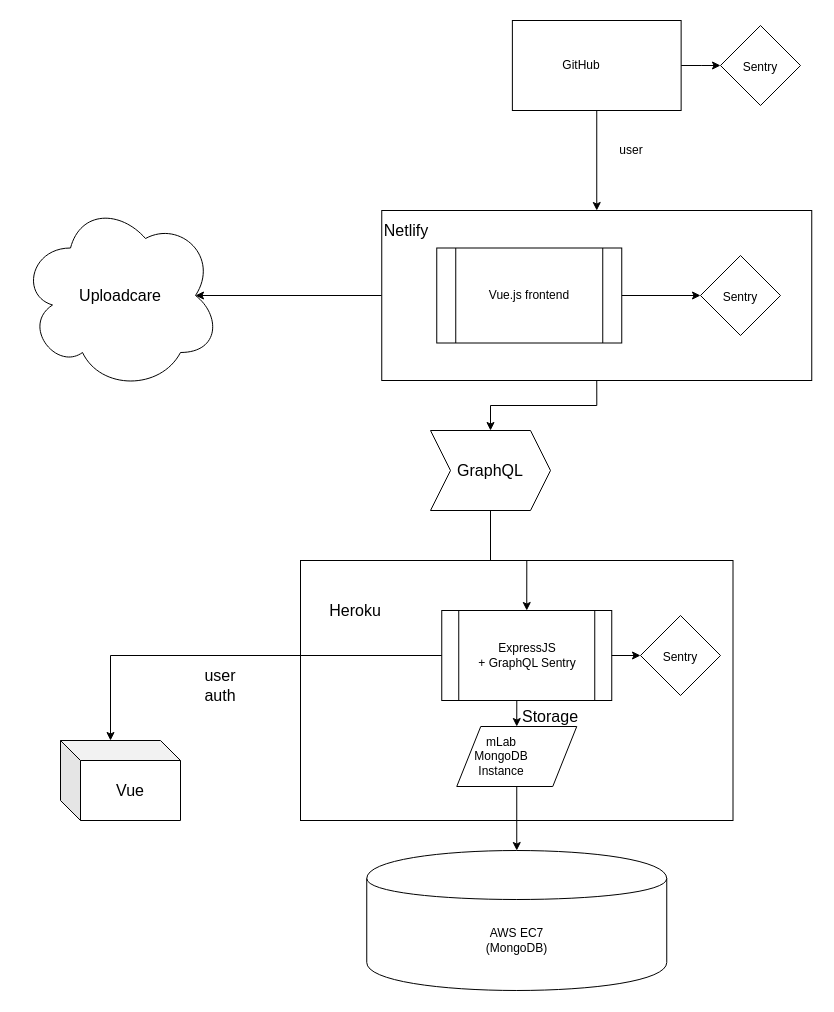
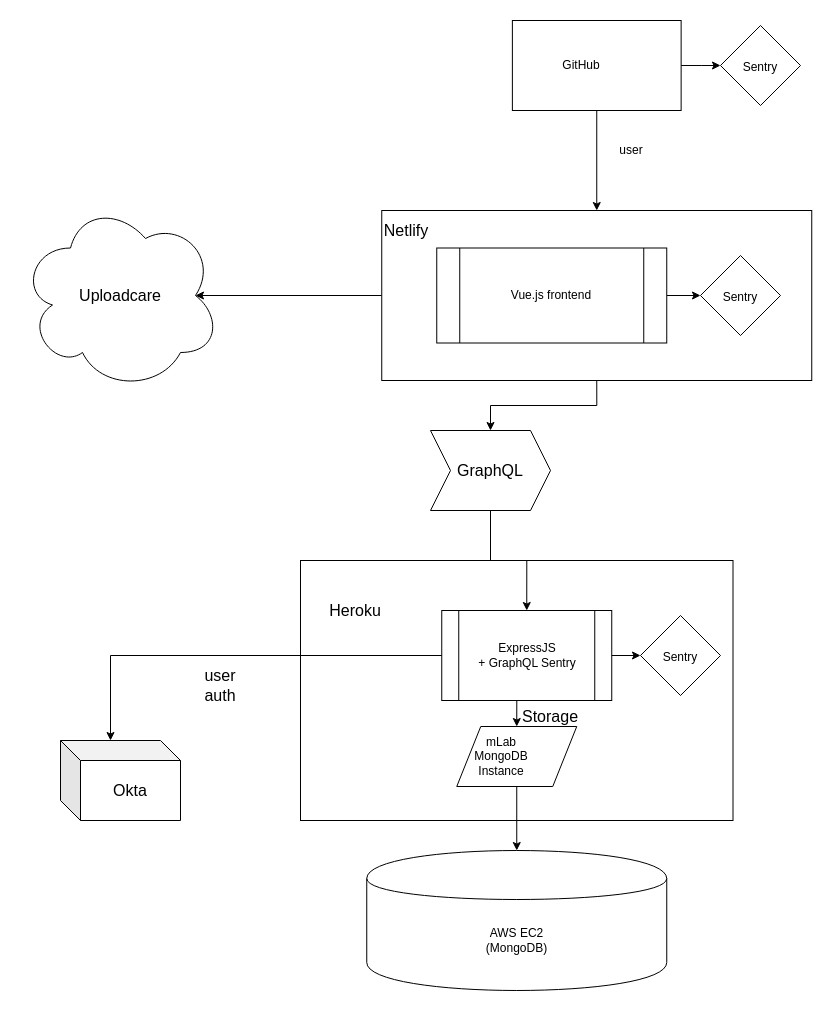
- <mxCell id="30" value="Vue.js frontend" style="shape=process;whiteSpace=wrap;html=1;backgroundOutline=1;" vertex="1" parent="1"><mxGeometry x="436.25" y="247.5" width="185" height="95" as="geometry" /></mxCell>
+ <mxCell id="30" value="Vue.js frontend" style="shape=process;whiteSpace=wrap;html=1;backgroundOutline=1;" vertex="1" parent="1"><mxGeometry x="436.25" y="247.5" width="230" height="95" as="geometry" /></mxCell>
- <mxCell id="26" value="Vue" style="text;html=1;strokeColor=none;fillColor=none;align=center;verticalAlign=middle;whiteSpace=wrap;rounded=0;fontSize=16;" parent="24" vertex="1"><mxGeometry x="50" y="40" width="40" height="20" as="geometry" /></mxCell>
+ <mxCell id="26" value="Okta" style="text;html=1;strokeColor=none;fillColor=none;align=center;verticalAlign=middle;whiteSpace=wrap;rounded=0;fontSize=16;" parent="24" vertex="1"><mxGeometry x="50" y="40" width="40" height="20" as="geometry" /></mxCell>
- <mxCell id="4" value="AWS EC7&lt;br&gt;(MongoDB)" style="text;html=1;strokeColor=none;fillColor=none;align=center;verticalAlign=middle;whiteSpace=wrap;rounded=0;" parent="1" vertex="1"><mxGeometry x="473.75" y="930" width="85" height="20" as="geometry" /></mxCell>
+ <mxCell id="4" value="AWS EC2&lt;br&gt;(MongoDB)" style="text;html=1;strokeColor=none;fillColor=none;align=center;verticalAlign=middle;whiteSpace=wrap;rounded=0;" parent="1" vertex="1"><mxGeometry x="473.75" y="930" width="85" height="20" as="geometry" /></mxCell>
